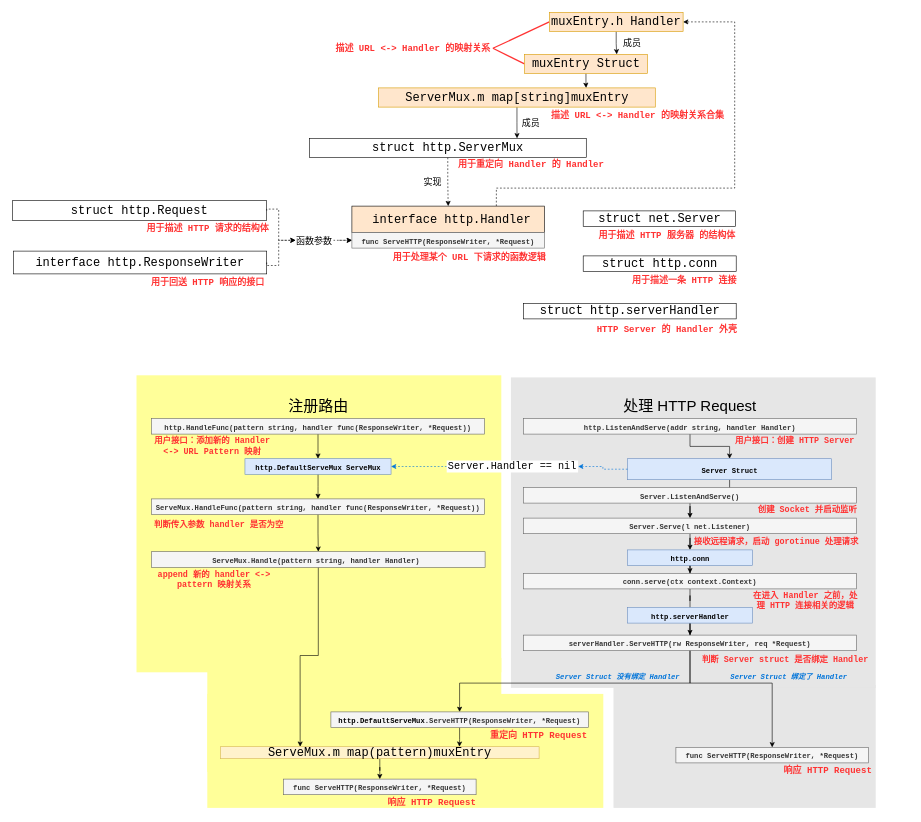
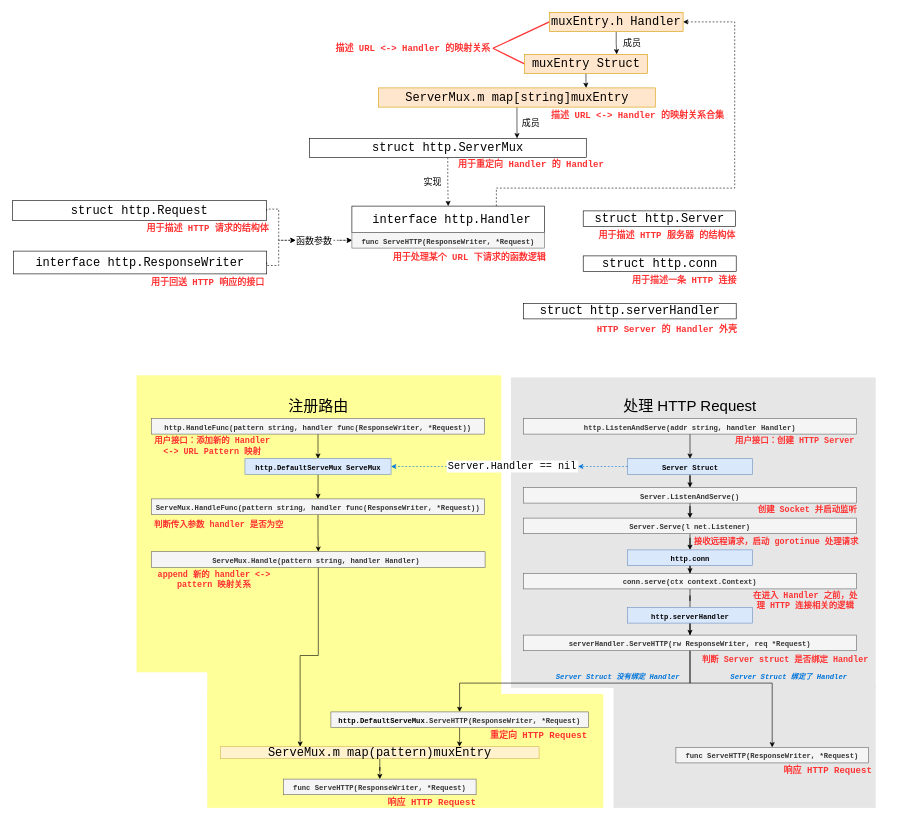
- <mxCell id="12" value="&amp;nbsp;interface http.Handler" style="rounded=0;whiteSpace=wrap;html=1;fontFamily=Courier New;fontSize=20;fillColor=#ffe6cc;" vertex="1" parent="1"><mxGeometry x="586" y="343" width="321" height="44" as="geometry" /></mxCell>
+ <mxCell id="12" value="&amp;nbsp;interface http.Handler" style="rounded=0;whiteSpace=wrap;html=1;fontFamily=Courier New;fontSize=20;" vertex="1" parent="1"><mxGeometry x="586" y="343" width="321" height="44" as="geometry" /></mxCell>
- <mxCell id="56" value="struct net.Server" style="rounded=0;whiteSpace=wrap;html=1;fontFamily=Courier New;fontSize=20;" vertex="1" parent="1"><mxGeometry x="971.5" y="351" width="254" height="26" as="geometry" /></mxCell>
+ <mxCell id="56" value="struct http.Server" style="rounded=0;whiteSpace=wrap;html=1;fontFamily=Courier New;fontSize=20;" vertex="1" parent="1"><mxGeometry x="971.5" y="351" width="254" height="26" as="geometry" /></mxCell>
- <mxCell id="36" value="&lt;span style=&quot;font-size: 12px&quot;&gt;&lt;b&gt;Server Struct&lt;/b&gt;&lt;/span&gt;" style="rounded=0;whiteSpace=wrap;html=1;fontFamily=Courier New;fontSize=20;fillColor=#dae8fc;strokeColor=#6c8ebf;" vertex="1" parent="1"><mxGeometry x="1045.5" y="764" width="340" height="35" as="geometry" /></mxCell>
+ <mxCell id="36" value="&lt;span style=&quot;font-size: 12px&quot;&gt;&lt;b&gt;Server Struct&lt;/b&gt;&lt;/span&gt;" style="rounded=0;whiteSpace=wrap;html=1;fontFamily=Courier New;fontSize=20;fillColor=#dae8fc;strokeColor=#6c8ebf;" vertex="1" parent="1"><mxGeometry x="1045.5" y="764" width="208" height="26" as="geometry" /></mxCell>
